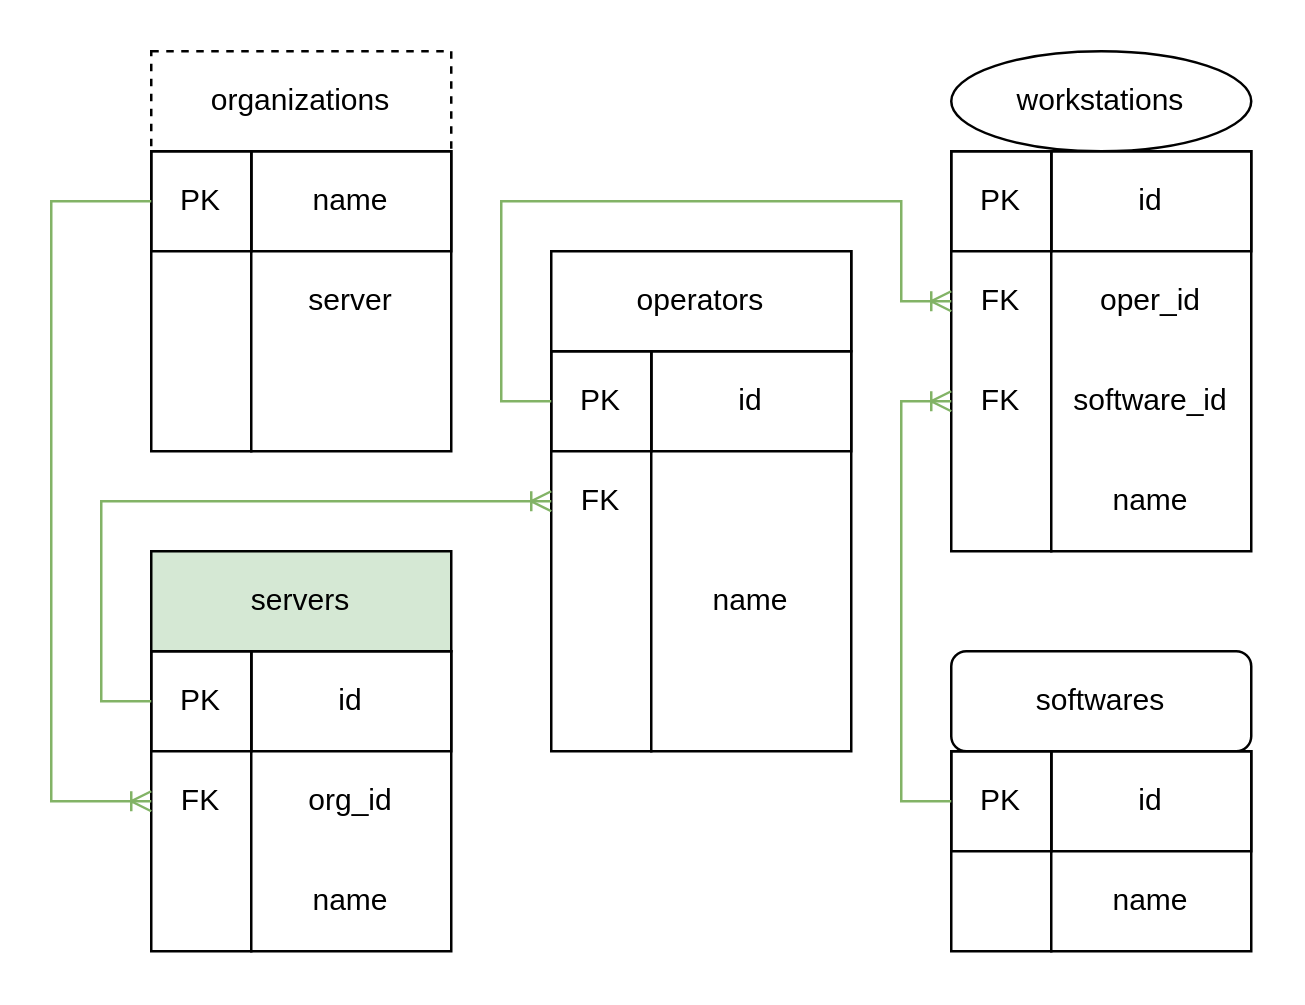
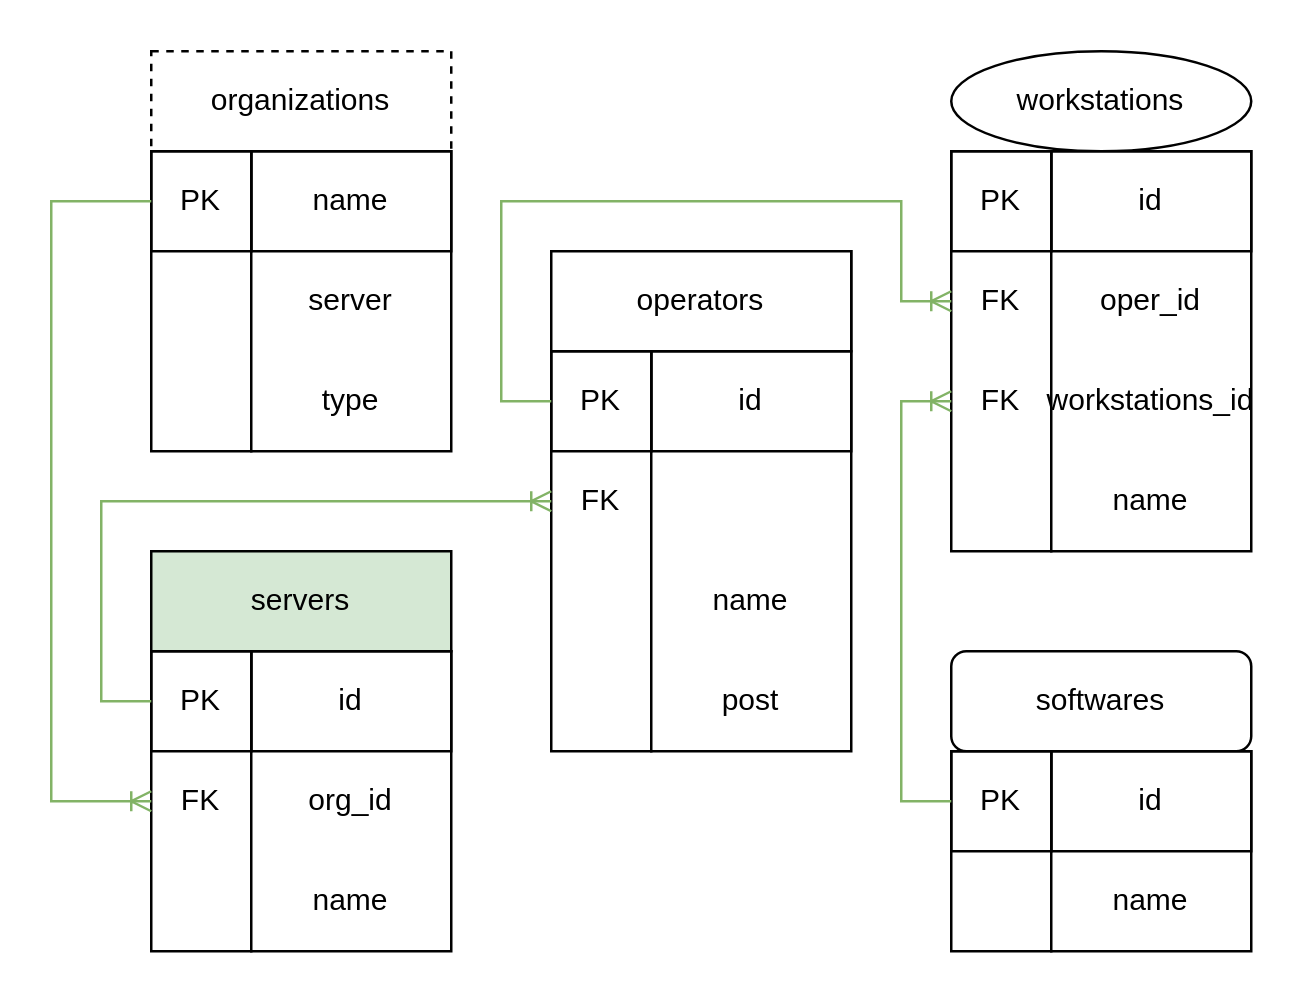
+ <mxCell id="35" value="type" style="text;html=1;strokeColor=none;fillColor=none;align=center;verticalAlign=middle;whiteSpace=wrap;rounded=0;" vertex="1" parent="1"><mxGeometry x="100" y="140" width="80" height="40" as="geometry" /></mxCell>
- <mxCell id="39" value="software_id" style="text;html=1;strokeColor=none;fillColor=none;align=center;verticalAlign=middle;whiteSpace=wrap;rounded=0;" vertex="1" parent="1"><mxGeometry x="420" y="140" width="80" height="40" as="geometry" /></mxCell>
+ <mxCell id="39" value="workstations_id" style="text;html=1;strokeColor=none;fillColor=none;align=center;verticalAlign=middle;whiteSpace=wrap;rounded=0;" vertex="1" parent="1"><mxGeometry x="420" y="140" width="80" height="40" as="geometry" /></mxCell>
+ <mxCell id="21" value="post" style="text;html=1;strokeColor=none;fillColor=none;align=center;verticalAlign=middle;whiteSpace=wrap;rounded=0;" vertex="1" parent="1"><mxGeometry x="260" y="260" width="80" height="40" as="geometry" /></mxCell>
